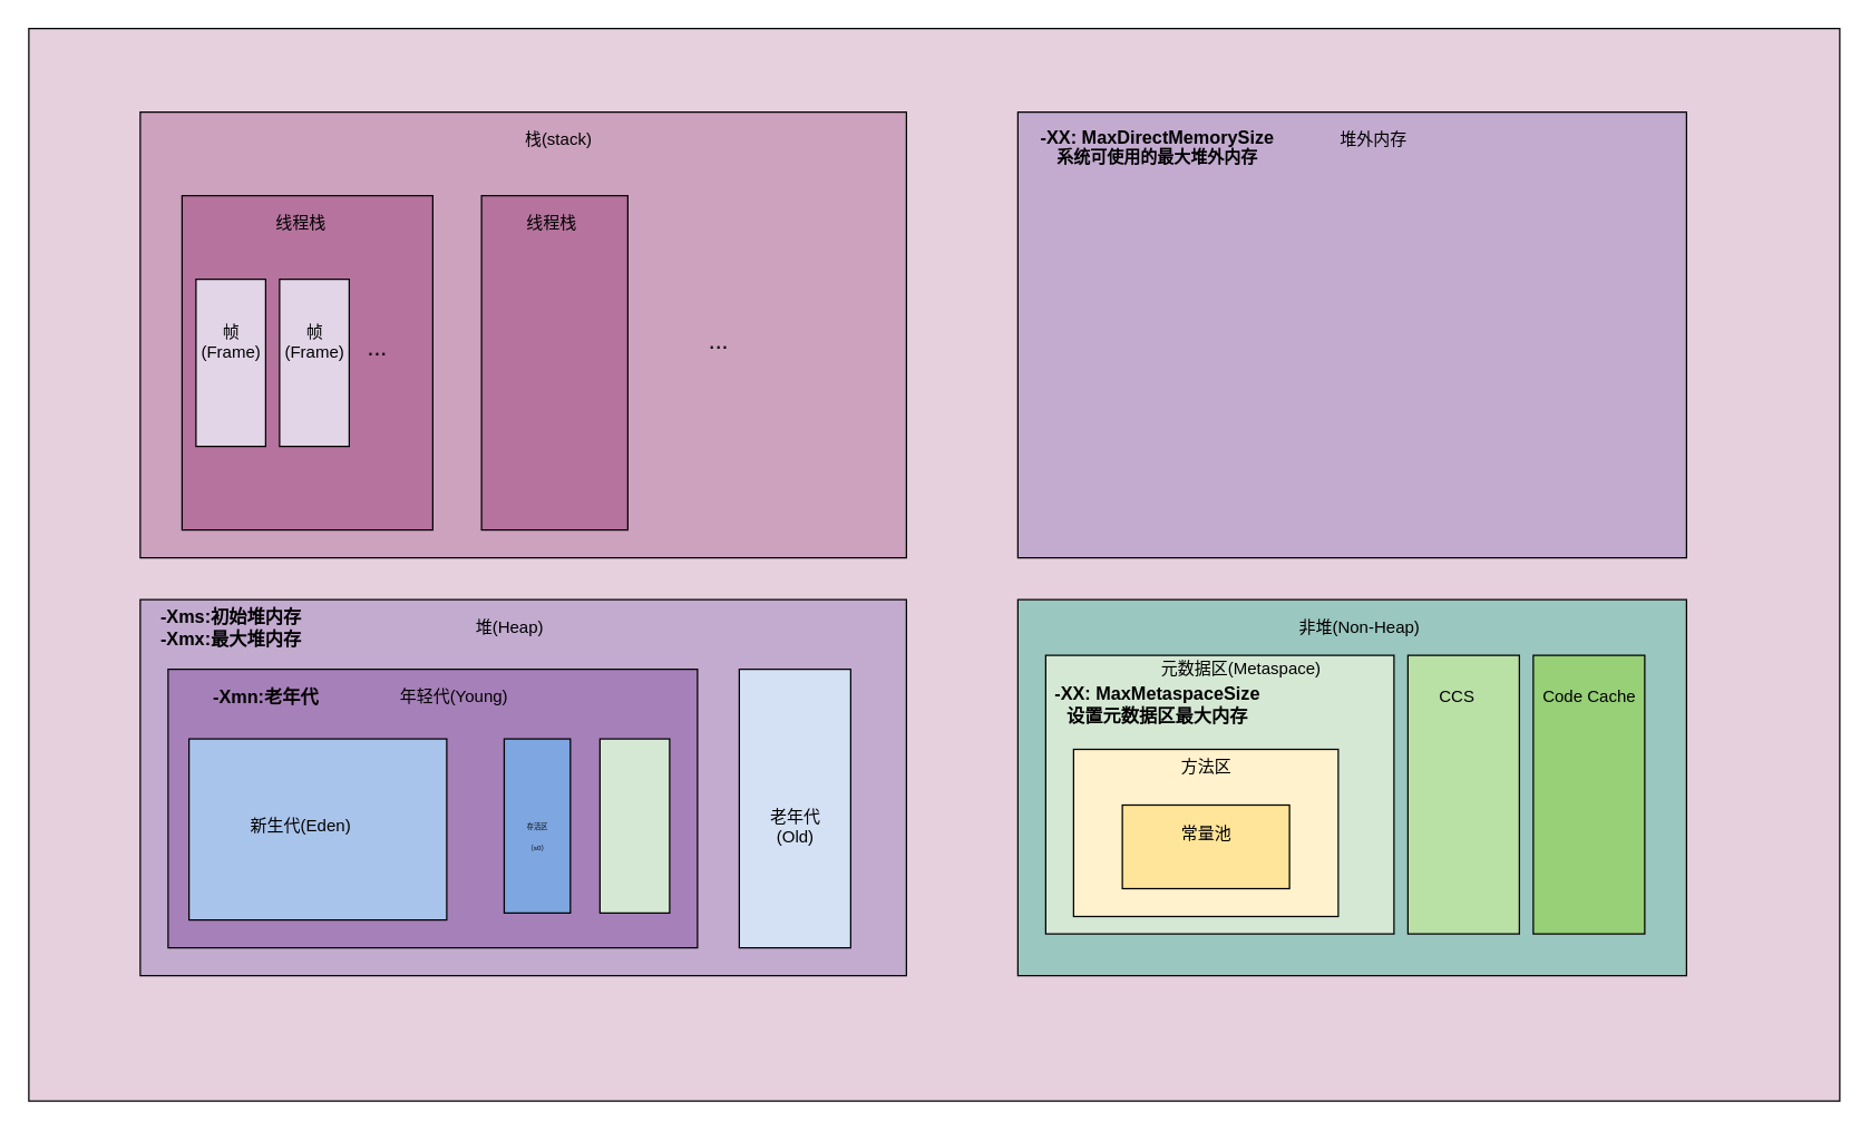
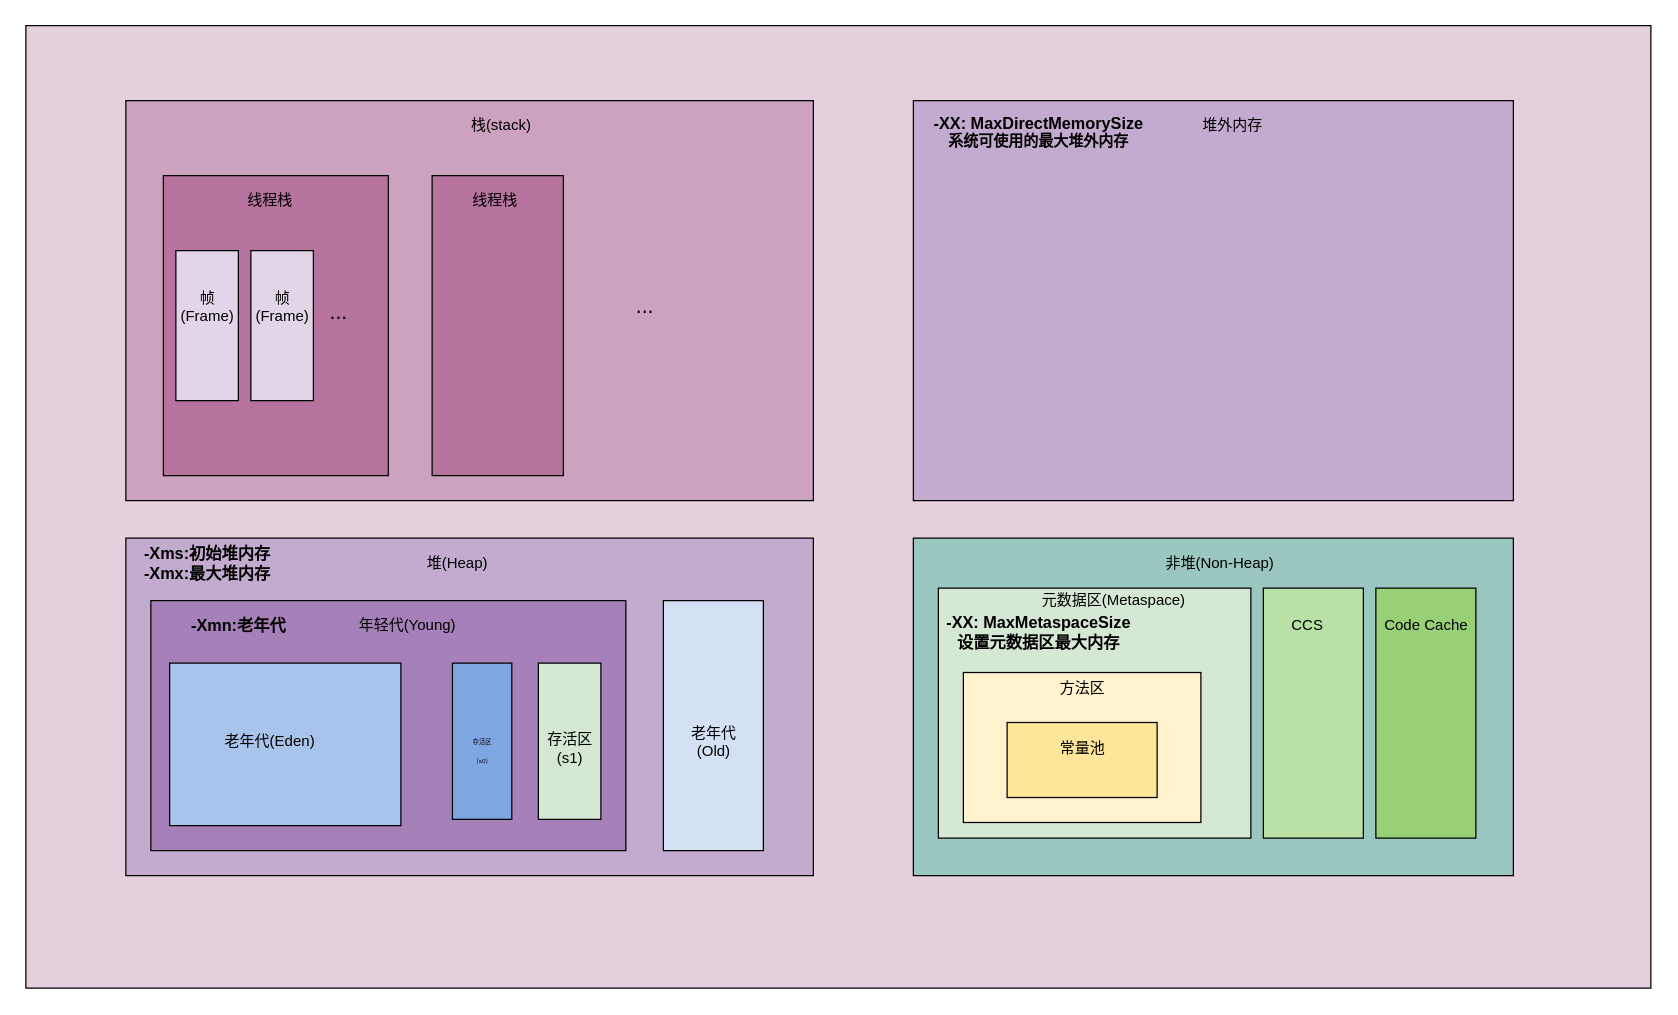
- <mxCell id="19" value="新生代(Eden)" style="text;html=1;resizable=0;autosize=1;align=center;verticalAlign=middle;points=[];fillColor=none;strokeColor=none;rounded=0;" vertex="1" parent="1"><mxGeometry x="170" y="582.5" width="90" height="20" as="geometry" /></mxCell>
+ <mxCell id="19" value="老年代(Eden)" style="text;html=1;resizable=0;autosize=1;align=center;verticalAlign=middle;points=[];fillColor=none;strokeColor=none;rounded=0;" vertex="1" parent="1"><mxGeometry x="170" y="582.5" width="90" height="20" as="geometry" /></mxCell>
+ <mxCell id="21" value="存活区&lt;br&gt;(s1)" style="text;html=1;resizable=0;autosize=1;align=center;verticalAlign=middle;points=[];fillColor=none;strokeColor=none;rounded=0;" vertex="1" parent="1"><mxGeometry x="430" y="582.5" width="50" height="30" as="geometry" /></mxCell>
